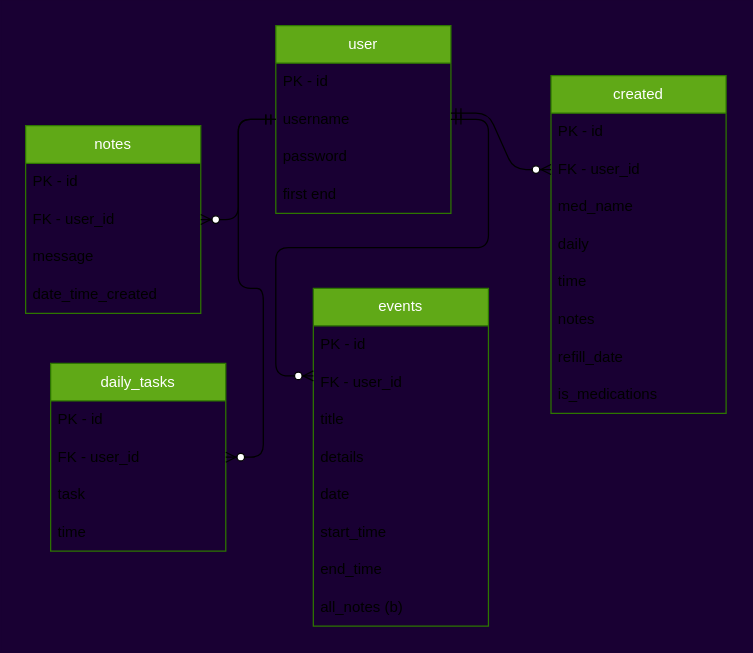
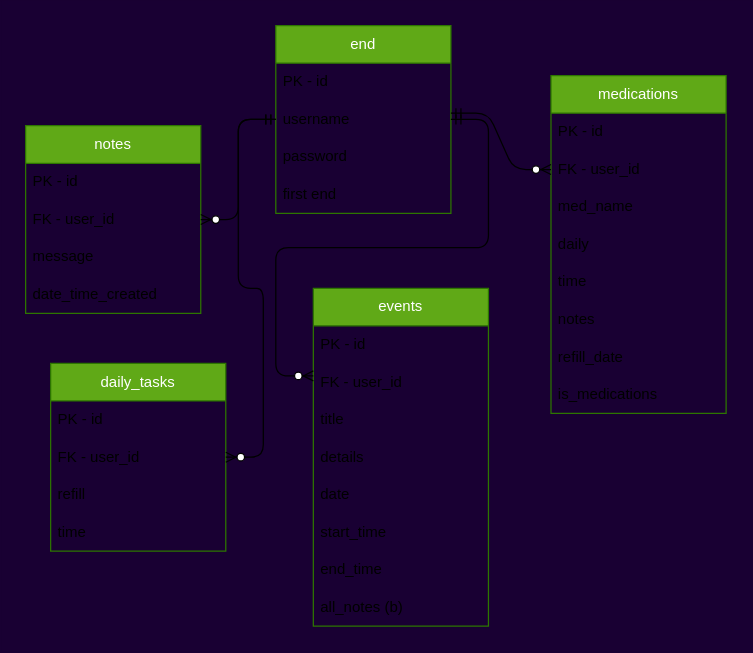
- <mxCell id="16" value="user" style="swimlane;fontStyle=0;childLayout=stackLayout;horizontal=1;startSize=30;horizontalStack=0;resizeParent=1;resizeParentMax=0;resizeLast=0;collapsible=1;marginBottom=0;whiteSpace=wrap;html=1;fillColor=#60a917;fontColor=#ffffff;strokeColor=#2D7600;" parent="1" vertex="1"><mxGeometry x="220" width="140" height="150" as="geometry" y="20"><mxRectangle x="70" y="230" width="60" height="30" as="alternateBounds" /></mxGeometry></mxCell>
+ <mxCell id="16" value="end" style="swimlane;fontStyle=0;childLayout=stackLayout;horizontal=1;startSize=30;horizontalStack=0;resizeParent=1;resizeParentMax=0;resizeLast=0;collapsible=1;marginBottom=0;whiteSpace=wrap;html=1;fillColor=#60a917;fontColor=#ffffff;strokeColor=#2D7600;" parent="1" vertex="1"><mxGeometry x="220" width="140" height="150" as="geometry" y="20"><mxRectangle x="70" y="230" width="60" height="30" as="alternateBounds" /></mxGeometry></mxCell>
- <mxCell id="26" value="created" style="swimlane;fontStyle=0;childLayout=stackLayout;horizontal=1;startSize=30;horizontalStack=0;resizeParent=1;resizeParentMax=0;resizeLast=0;collapsible=1;marginBottom=0;whiteSpace=wrap;html=1;fillColor=#60a917;fontColor=#ffffff;strokeColor=#2D7600;" parent="1" vertex="1"><mxGeometry x="440" y="60" width="140" height="270" as="geometry" /></mxCell>
+ <mxCell id="26" value="medications" style="swimlane;fontStyle=0;childLayout=stackLayout;horizontal=1;startSize=30;horizontalStack=0;resizeParent=1;resizeParentMax=0;resizeLast=0;collapsible=1;marginBottom=0;whiteSpace=wrap;html=1;fillColor=#60a917;fontColor=#ffffff;strokeColor=#2D7600;" parent="1" vertex="1"><mxGeometry x="440" y="60" width="140" height="270" as="geometry" /></mxCell>
- <mxCell id="24" value="task" style="text;strokeColor=none;fillColor=none;align=left;verticalAlign=middle;spacingLeft=4;spacingRight=4;overflow=hidden;points=[[0,0.5],[1,0.5]];portConstraint=eastwest;rotatable=0;whiteSpace=wrap;html=1;" parent="21" vertex="1"><mxGeometry y="90" width="140" height="30" as="geometry" /></mxCell>
+ <mxCell id="24" value="refill" style="text;strokeColor=none;fillColor=none;align=left;verticalAlign=middle;spacingLeft=4;spacingRight=4;overflow=hidden;points=[[0,0.5],[1,0.5]];portConstraint=eastwest;rotatable=0;whiteSpace=wrap;html=1;" parent="21" vertex="1"><mxGeometry y="90" width="140" height="30" as="geometry" /></mxCell>
